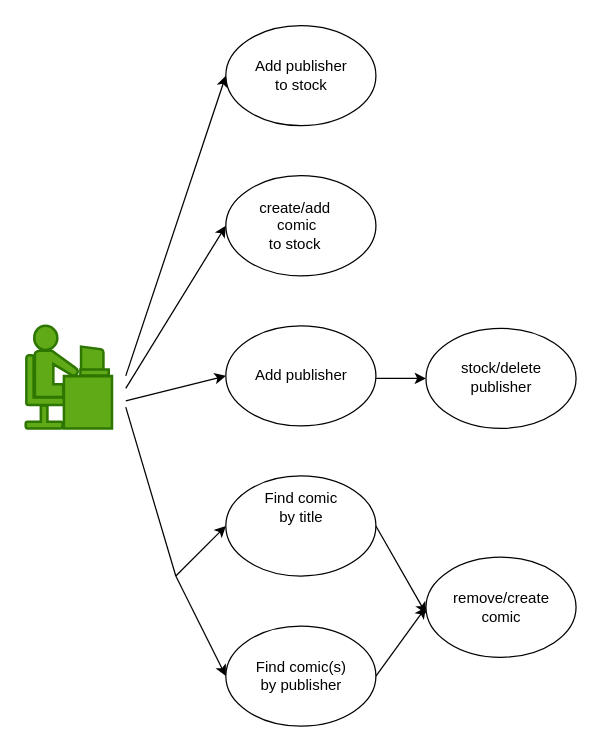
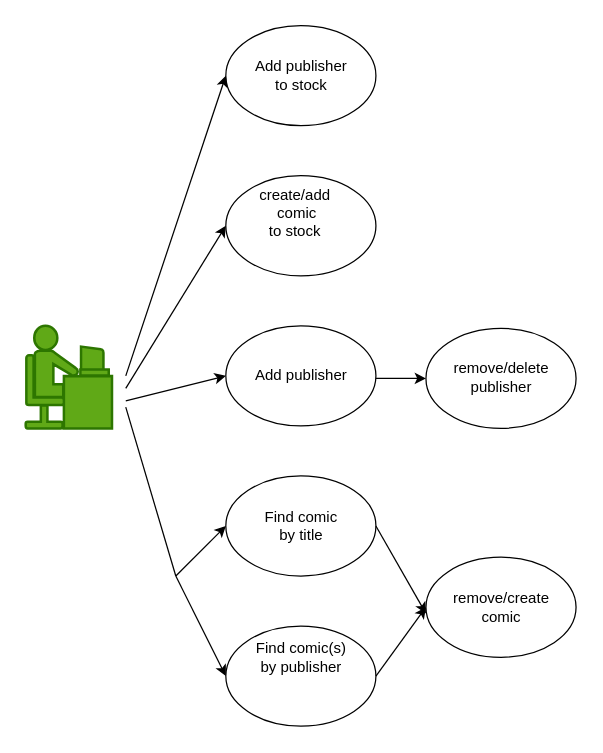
- <mxCell id="6" value="create/add&lt;br&gt;&amp;nbsp;comic &lt;br&gt;to stock" style="text;html=1;align=center;verticalAlign=middle;resizable=0;points=[];autosize=1;" vertex="1" parent="1"><mxGeometry x="200" y="155" width="70" height="50" as="geometry" /></mxCell>
+ <mxCell id="6" value="create/add&lt;br&gt;&amp;nbsp;comic &lt;br&gt;to stock" style="text;html=1;align=center;verticalAlign=middle;resizable=0;points=[];autosize=1;" vertex="1" parent="1"><mxGeometry x="200" y="145" width="70" height="50" as="geometry" /></mxCell>
- <mxCell id="16" value="stock/delete &lt;br&gt;publisher" style="text;html=1;align=center;verticalAlign=middle;resizable=0;points=[];autosize=1;" vertex="1" parent="1"><mxGeometry x="355" y="286" width="90" height="30" as="geometry" /></mxCell>
+ <mxCell id="16" value="remove/delete &lt;br&gt;publisher" style="text;html=1;align=center;verticalAlign=middle;resizable=0;points=[];autosize=1;" vertex="1" parent="1"><mxGeometry x="355" y="286" width="90" height="30" as="geometry" /></mxCell>
- <mxCell id="7" value="Find comic &lt;br&gt;by title" style="text;html=1;align=center;verticalAlign=middle;resizable=0;points=[];autosize=1;" vertex="1" parent="1"><mxGeometry x="205" y="390" width="70" height="30" as="geometry" /></mxCell>
+ <mxCell id="7" value="Find comic &lt;br&gt;by title" style="text;html=1;align=center;verticalAlign=middle;resizable=0;points=[];autosize=1;" vertex="1" parent="1"><mxGeometry x="205" y="405" width="70" height="30" as="geometry" /></mxCell>
- <mxCell id="8" value="Find comic(s)&lt;br&gt;by publisher" style="text;html=1;align=center;verticalAlign=middle;resizable=0;points=[];autosize=1;" vertex="1" parent="1"><mxGeometry x="195" y="525" width="90" height="30" as="geometry" /></mxCell>
+ <mxCell id="8" value="Find comic(s)&lt;br&gt;by publisher" style="text;html=1;align=center;verticalAlign=middle;resizable=0;points=[];autosize=1;" vertex="1" parent="1"><mxGeometry x="195" y="510" width="90" height="30" as="geometry" /></mxCell>
